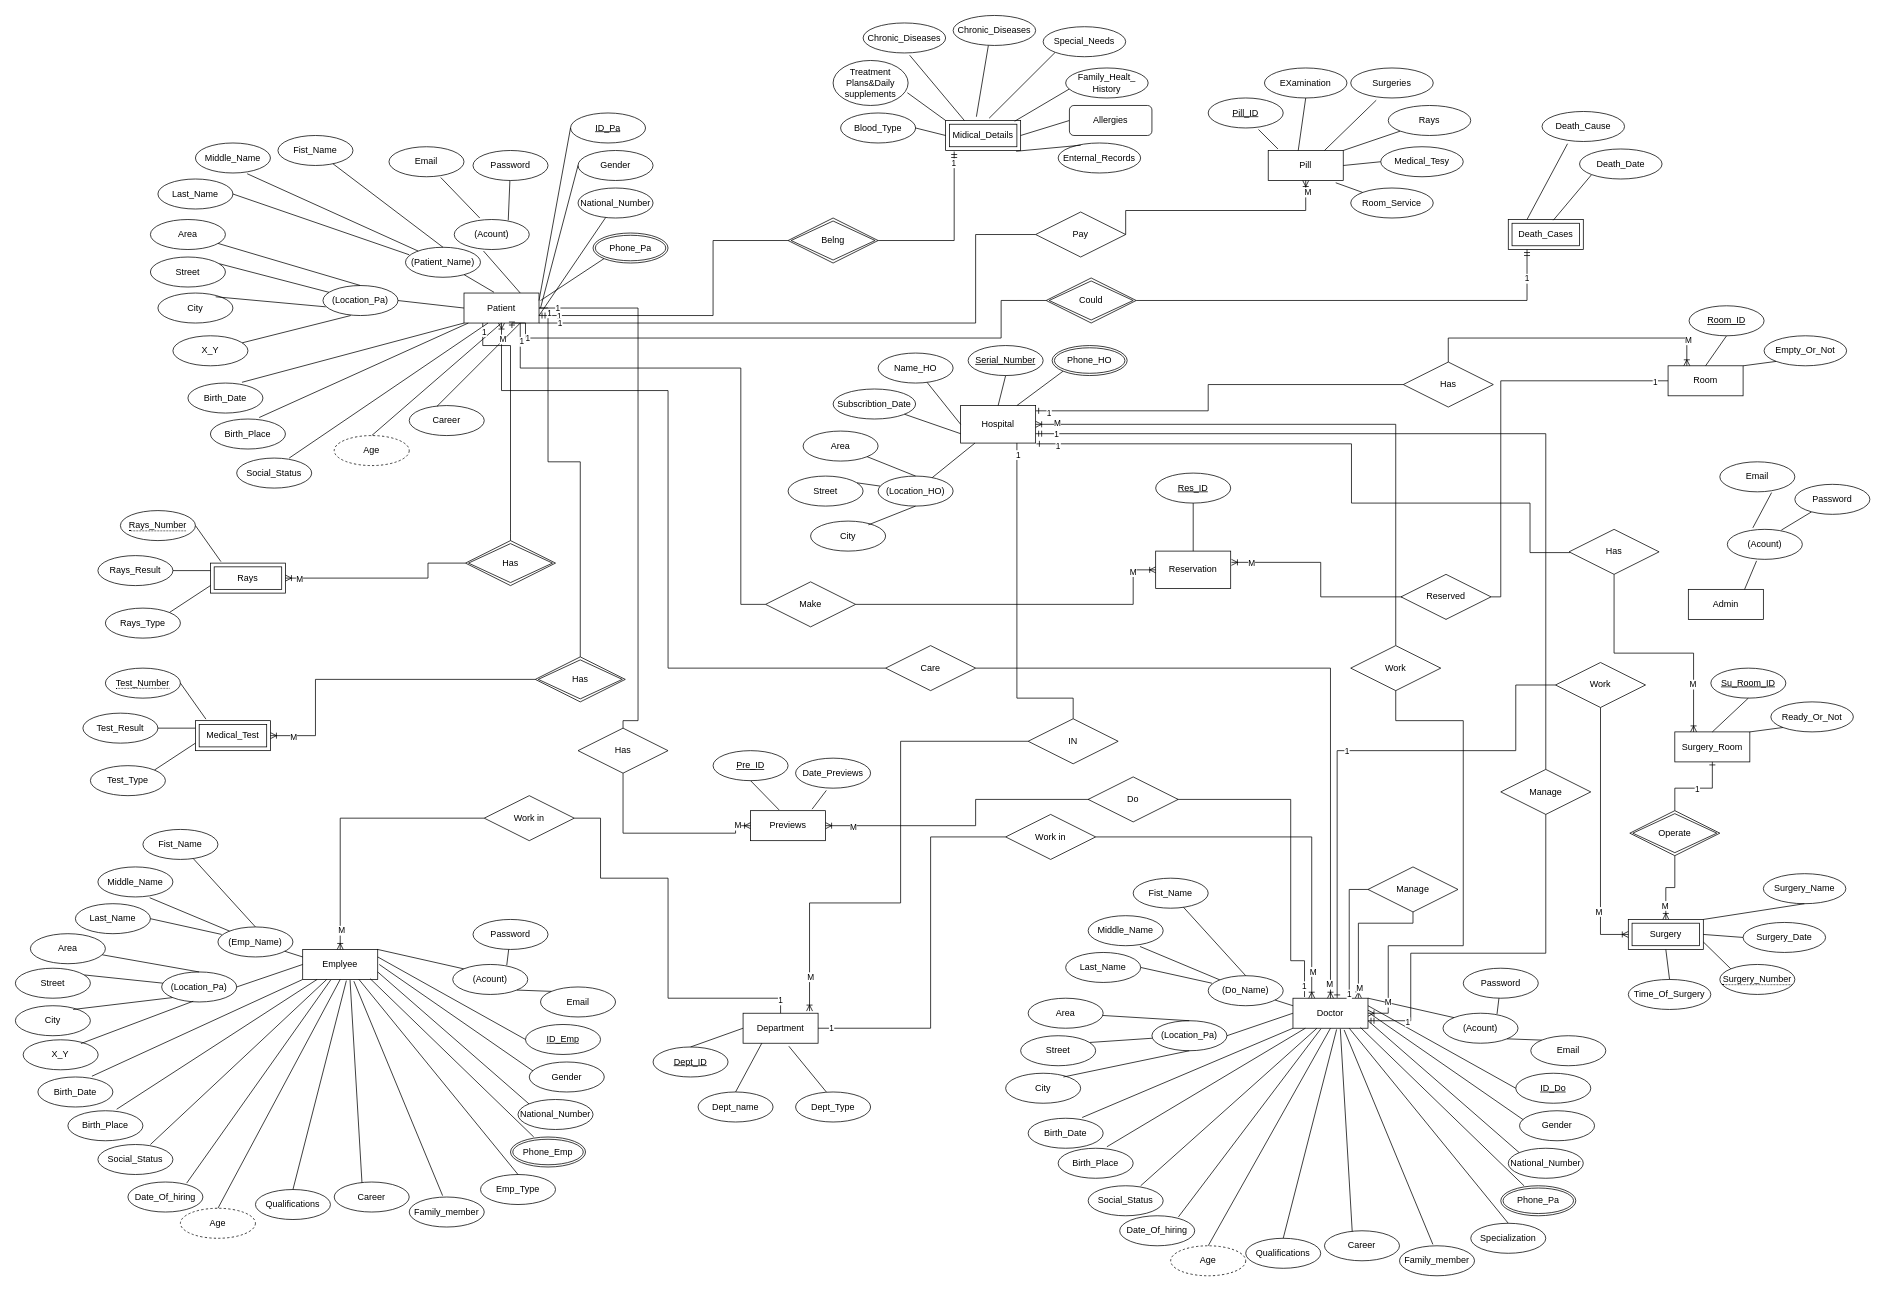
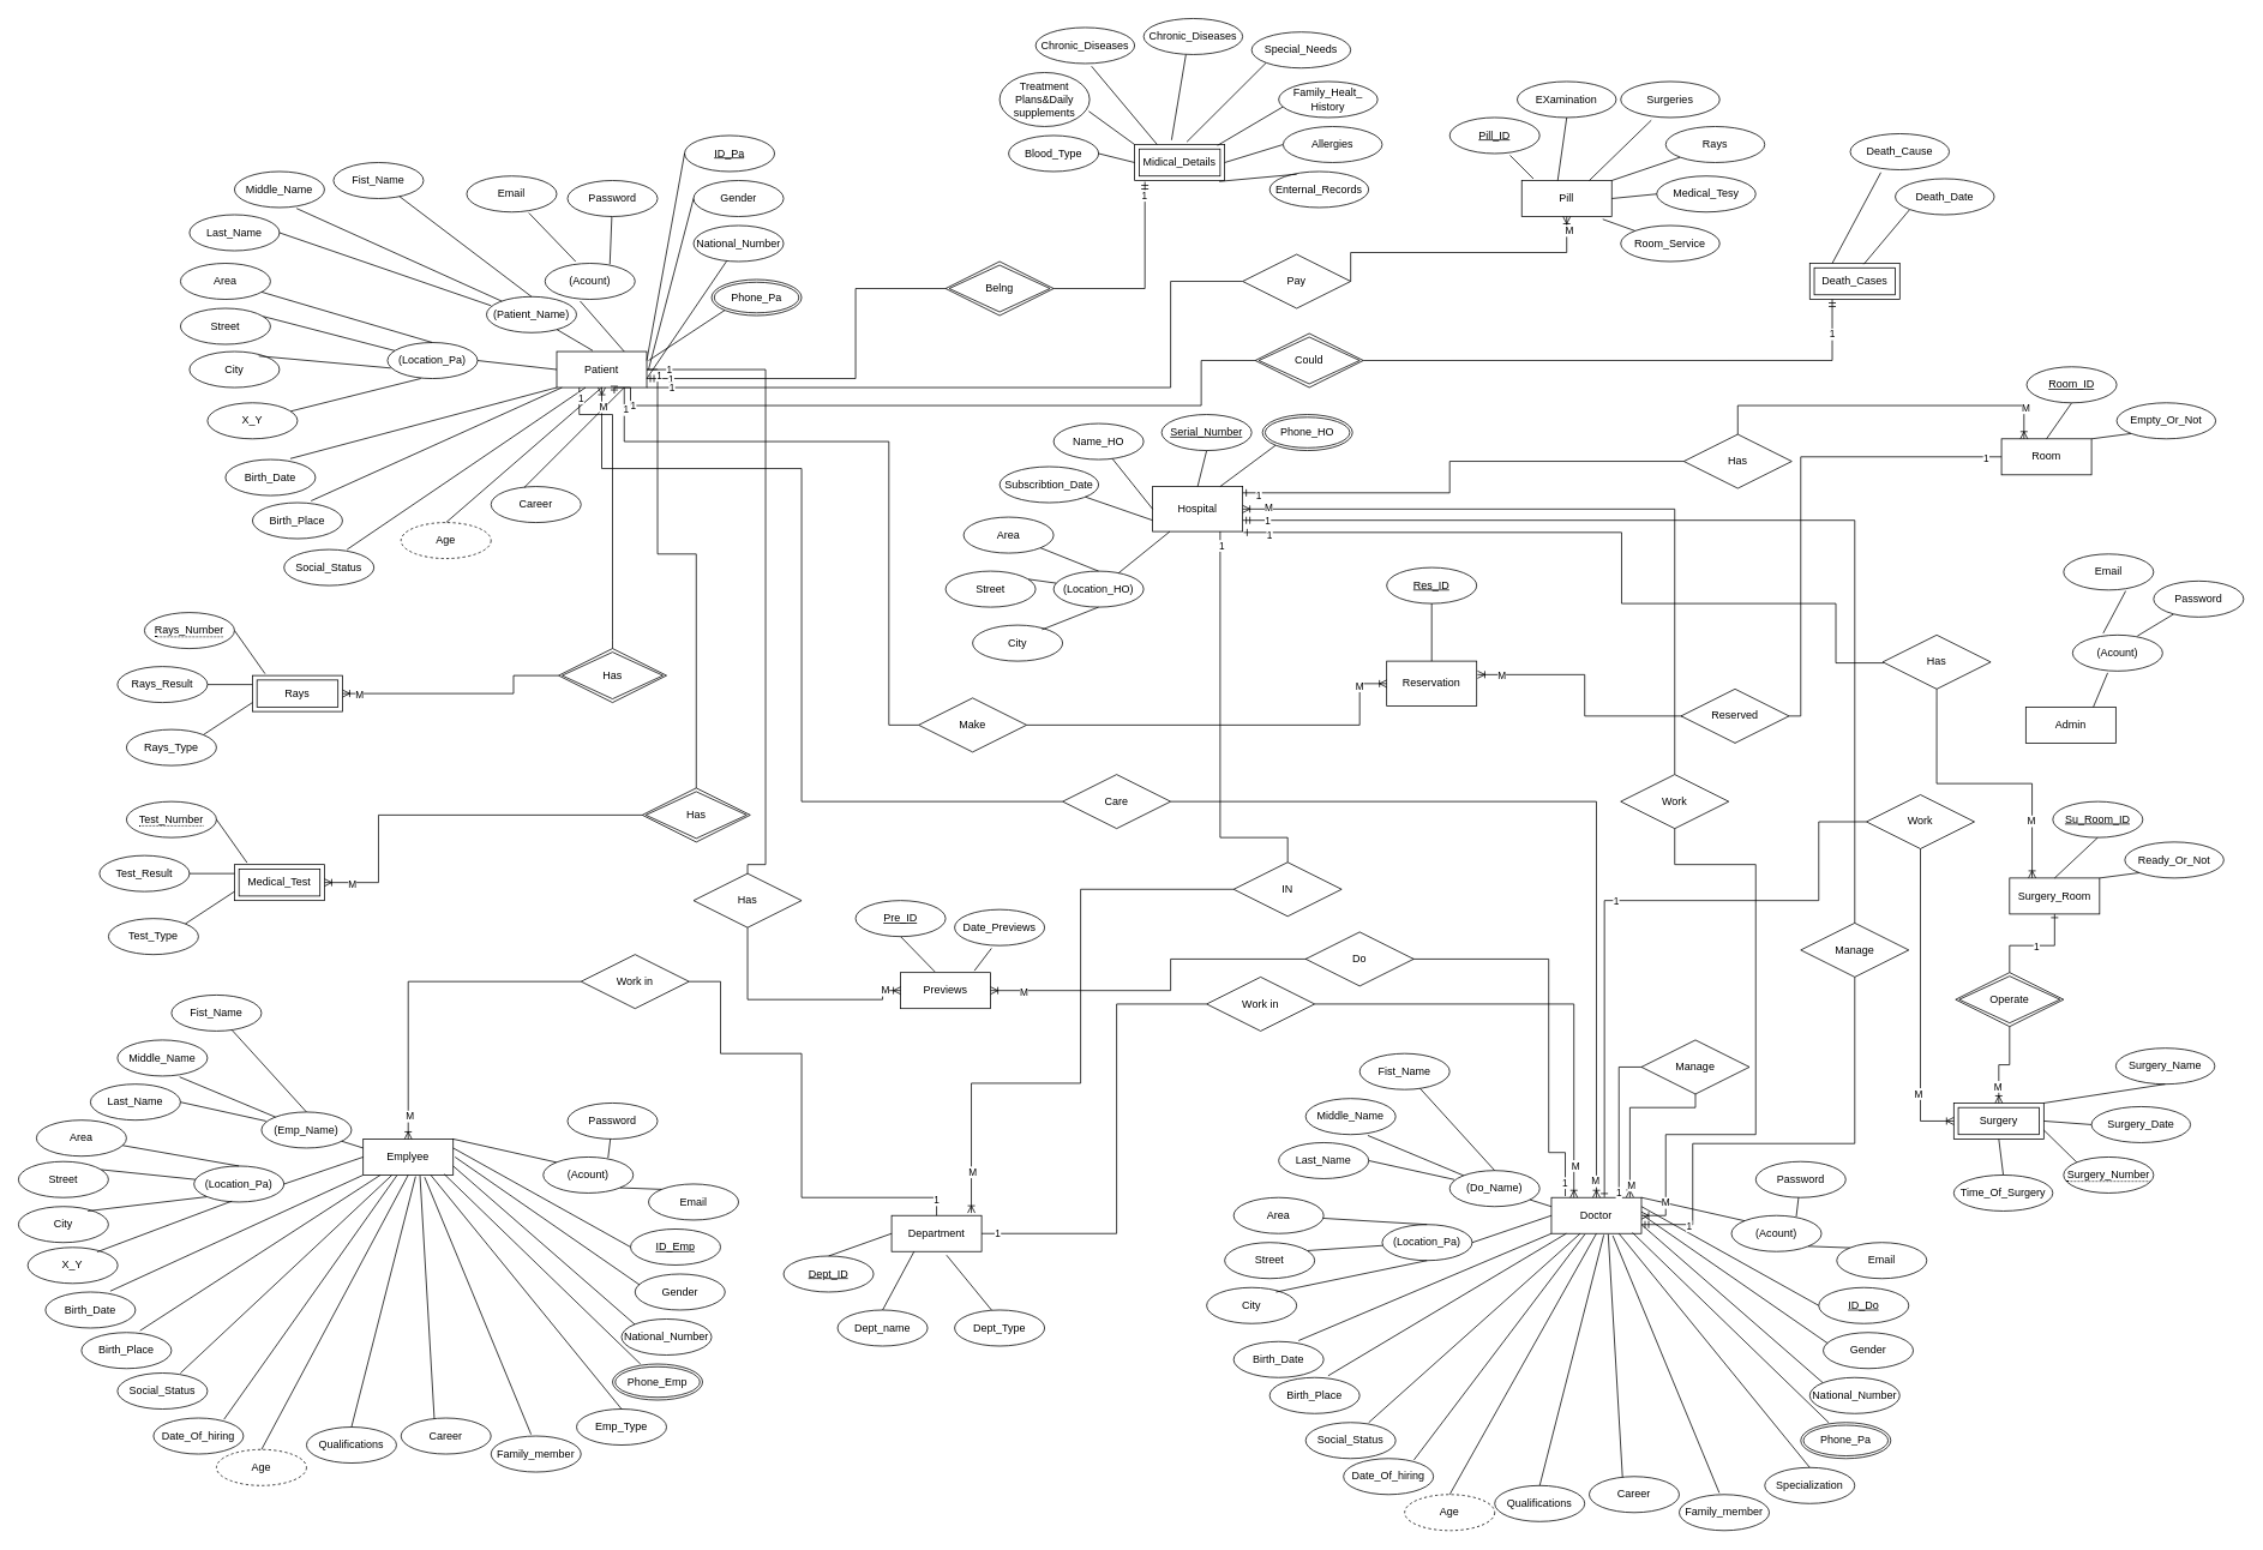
- <mxCell id="347" value="Allergies" style="whiteSpace=wrap;html=1;align=center;rounded=1;" vertex="1" parent="1"><mxGeometry x="1425" y="140" width="110" height="40" as="geometry" /></mxCell>
+ <mxCell id="347" value="Allergies" style="ellipse;whiteSpace=wrap;html=1;align=center;" vertex="1" parent="1"><mxGeometry x="1425" y="140" width="110" height="40" as="geometry" /></mxCell>
